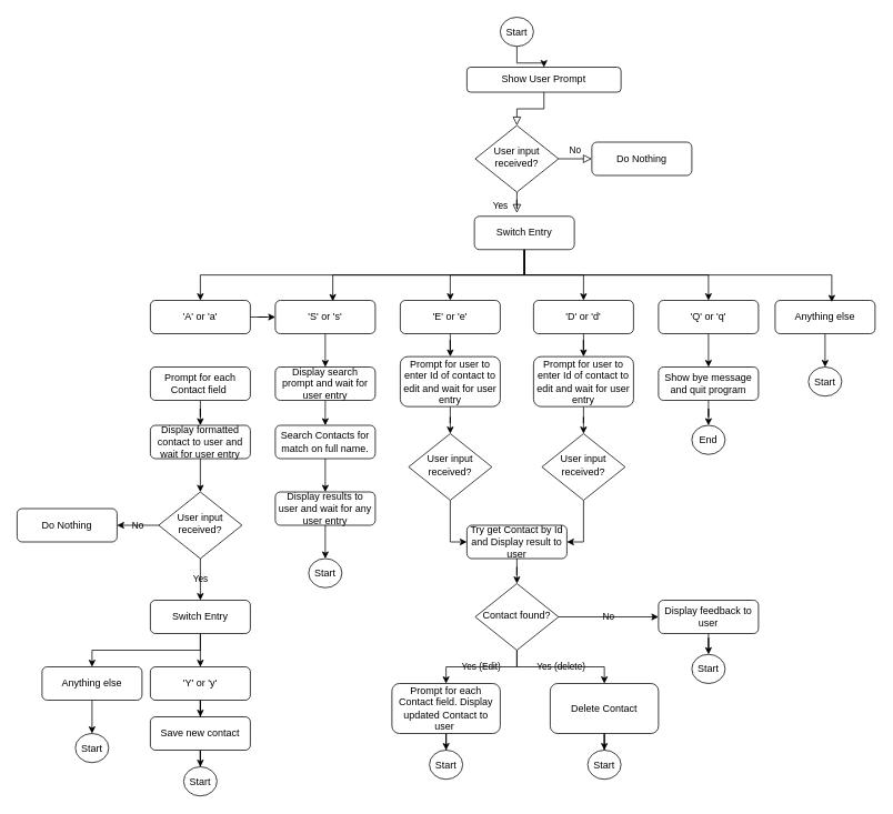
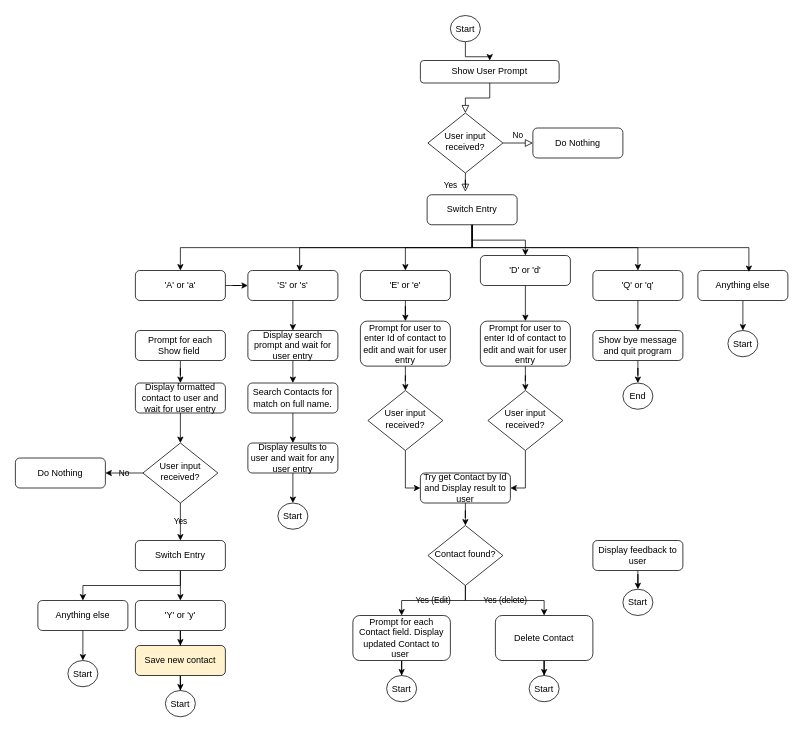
- <mxCell id="56" value="'D' or 'd'" style="rounded=1;whiteSpace=wrap;html=1;fontSize=12;glass=0;strokeWidth=1;shadow=0;labelBackgroundColor=none;" vertex="1" parent="1"><mxGeometry x="640" y="360" width="120" height="40" as="geometry" /></mxCell>
+ <mxCell id="56" value="'D' or 'd'" style="rounded=1;whiteSpace=wrap;html=1;fontSize=12;glass=0;strokeWidth=1;shadow=0;labelBackgroundColor=none;" vertex="1" parent="1"><mxGeometry x="640" y="340" width="120" height="40" as="geometry" /></mxCell>
- <mxCell id="28" value="Prompt for each Contact field&amp;nbsp;" style="rounded=1;whiteSpace=wrap;html=1;fontSize=12;glass=0;strokeWidth=1;shadow=0;labelBackgroundColor=none;" vertex="1" parent="1"><mxGeometry x="180" y="440" width="120" height="40" as="geometry" /></mxCell>
+ <mxCell id="28" value="Prompt for each Show field&amp;nbsp;" style="rounded=1;whiteSpace=wrap;html=1;fontSize=12;glass=0;strokeWidth=1;shadow=0;labelBackgroundColor=none;" vertex="1" parent="1"><mxGeometry x="180" y="440" width="120" height="40" as="geometry" /></mxCell>
- <mxCell id="66" value="No" style="edgeStyle=orthogonalEdgeStyle;rounded=0;orthogonalLoop=1;jettySize=auto;html=1;labelBackgroundColor=none;" edge="1" parent="1" source="69" target="72"><mxGeometry relative="1" as="geometry" /></mxCell>
- <mxCell id="32" value="Save new contact" style="rounded=1;whiteSpace=wrap;html=1;fontSize=12;glass=0;strokeWidth=1;shadow=0;labelBackgroundColor=none;" vertex="1" parent="1"><mxGeometry x="180" y="860" width="120" height="40" as="geometry" /></mxCell>
+ <mxCell id="32" value="Save new contact" style="rounded=1;whiteSpace=wrap;html=1;fontSize=12;glass=0;strokeWidth=1;shadow=0;labelBackgroundColor=none;fillColor=#fff2cc;" vertex="1" parent="1"><mxGeometry x="180" y="860" width="120" height="40" as="geometry" /></mxCell>
